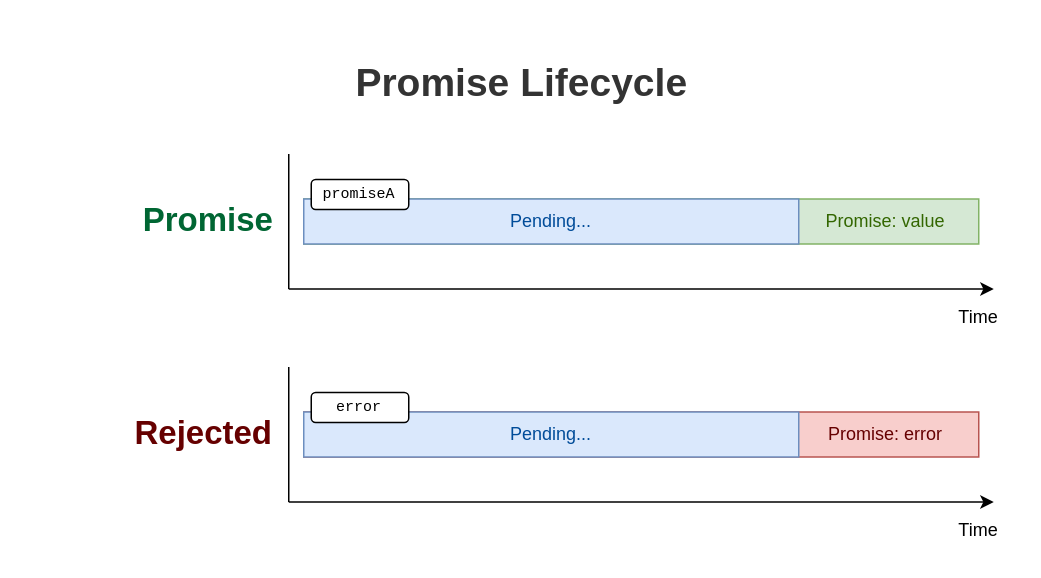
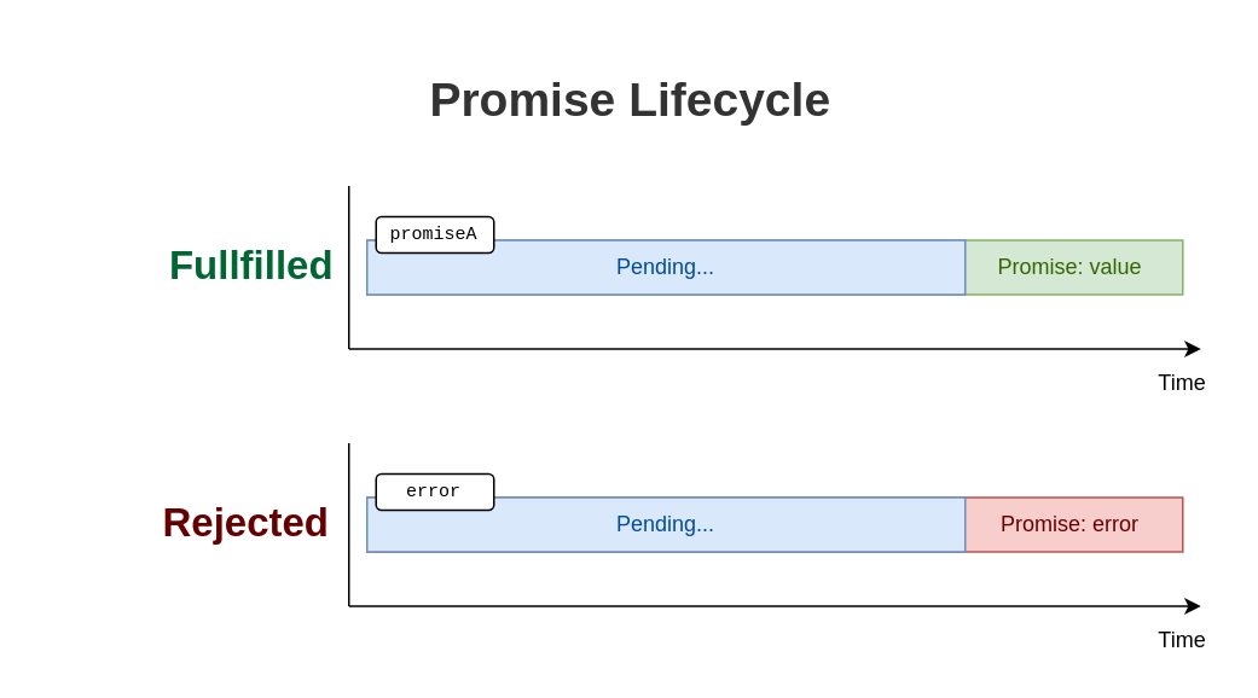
- <mxCell id="12" value="Promise" style="text;strokeColor=none;fillColor=none;html=1;fontSize=22;fontStyle=1;verticalAlign=middle;align=center;fontColor=#006633;" vertex="1" parent="1"><mxGeometry x="23" y="112" width="230" height="70" as="geometry" /></mxCell>
+ <mxCell id="12" value="Fullfilled" style="text;strokeColor=none;fillColor=none;html=1;fontSize=22;fontStyle=1;verticalAlign=middle;align=center;fontColor=#006633;" vertex="1" parent="1"><mxGeometry x="23" y="112" width="230" height="70" as="geometry" /></mxCell>
